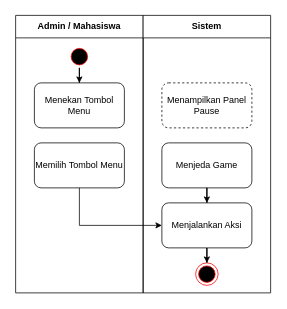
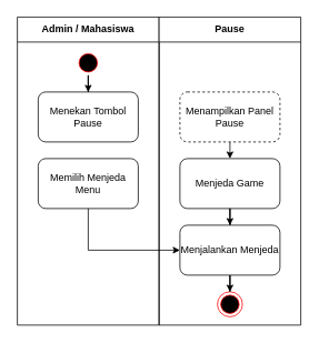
- <mxCell id="7" value="Sistem" style="swimlane;whiteSpace=wrap;html=1;startSize=30;" parent="1" vertex="1"><mxGeometry x="190" y="20" width="170" height="370" as="geometry" /></mxCell>
+ <mxCell id="7" value="Pause" style="swimlane;whiteSpace=wrap;html=1;startSize=30;" parent="1" vertex="1"><mxGeometry x="190" y="20" width="170" height="370" as="geometry" /></mxCell>
- <mxCell id="5" value="Menekan Tombol Menu" style="rounded=1;whiteSpace=wrap;html=1;" parent="2" vertex="1"><mxGeometry x="25" y="90" width="120" height="60" as="geometry" /></mxCell>
+ <mxCell id="5" value="Menekan Tombol Pause" style="rounded=1;whiteSpace=wrap;html=1;" parent="2" vertex="1"><mxGeometry x="25" y="90" width="120" height="60" as="geometry" /></mxCell>
+ <mxCell id="8" style="edgeStyle=orthogonalEdgeStyle;rounded=0;orthogonalLoop=1;jettySize=auto;html=1;exitX=0.5;exitY=1;exitDx=0;exitDy=0;entryX=0.5;entryY=0;entryDx=0;entryDy=0;" parent="7" source="9" target="13" edge="1"><mxGeometry relative="1" as="geometry" /></mxCell>
- <mxCell id="6" value="Memilih Tombol Menu" style="whiteSpace=wrap;html=1;rounded=1;" parent="2" vertex="1"><mxGeometry x="25" y="170" width="120" height="60" as="geometry" /></mxCell>
+ <mxCell id="6" value="Memilih Menjeda Menu" style="whiteSpace=wrap;html=1;rounded=1;" parent="2" vertex="1"><mxGeometry x="25" y="170" width="120" height="60" as="geometry" /></mxCell>
- <mxCell id="12" value="Menjalankan Aksi" style="whiteSpace=wrap;html=1;rounded=1;" parent="7" vertex="1"><mxGeometry x="25" y="250" width="120" height="60" as="geometry" /></mxCell>
+ <mxCell id="12" value="Menjalankan Menjeda" style="whiteSpace=wrap;html=1;rounded=1;" parent="7" vertex="1"><mxGeometry x="25" y="250" width="120" height="60" as="geometry" /></mxCell>
